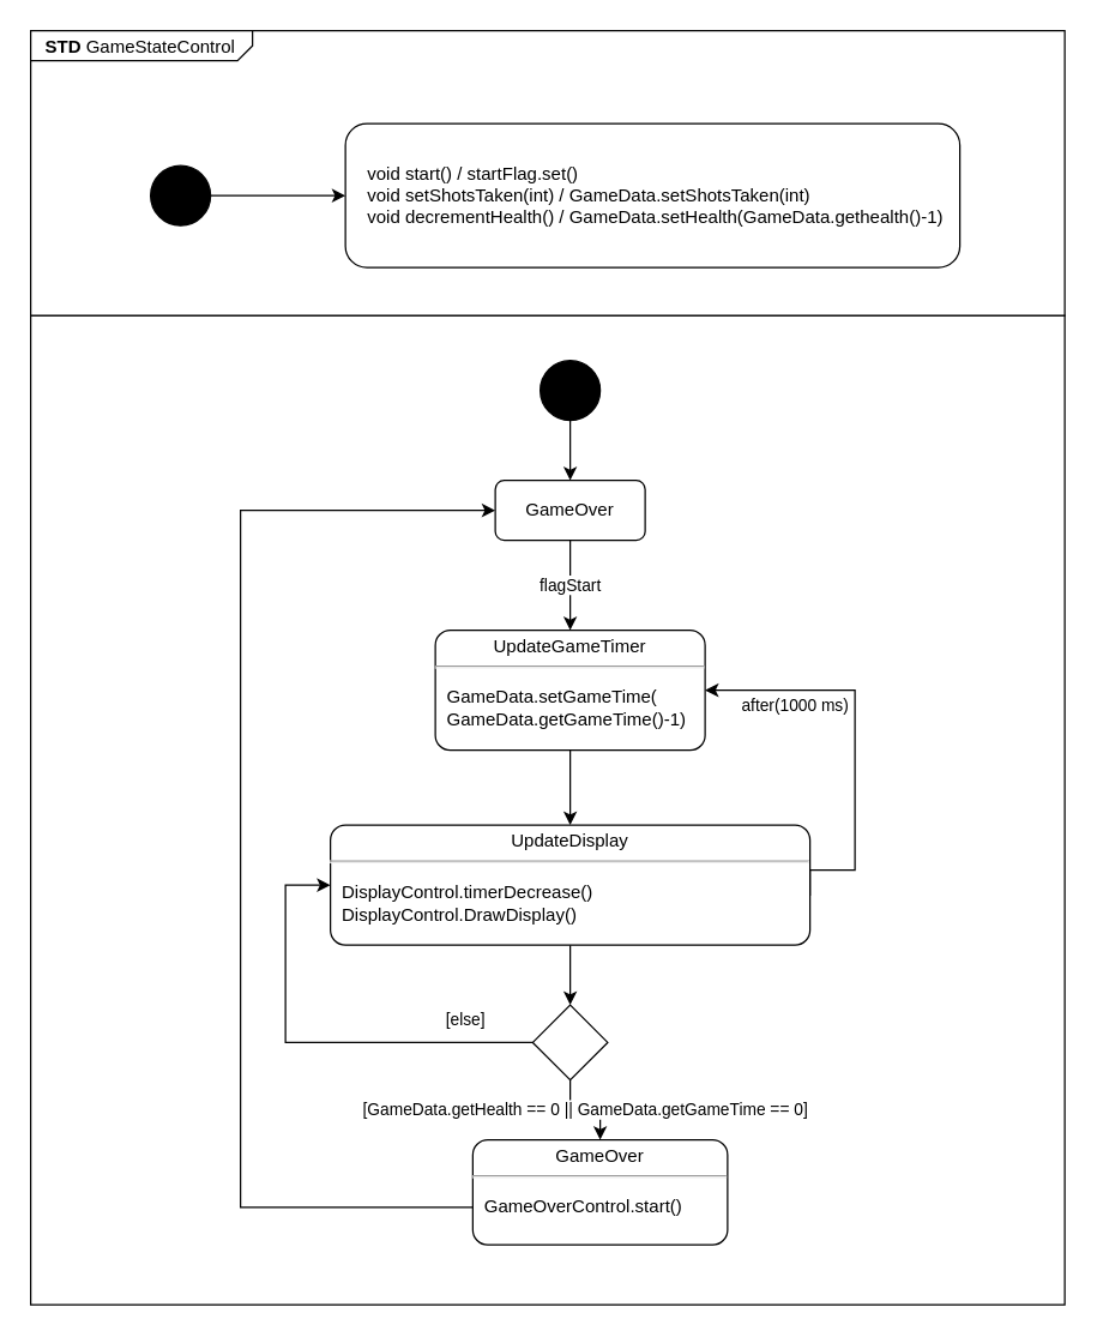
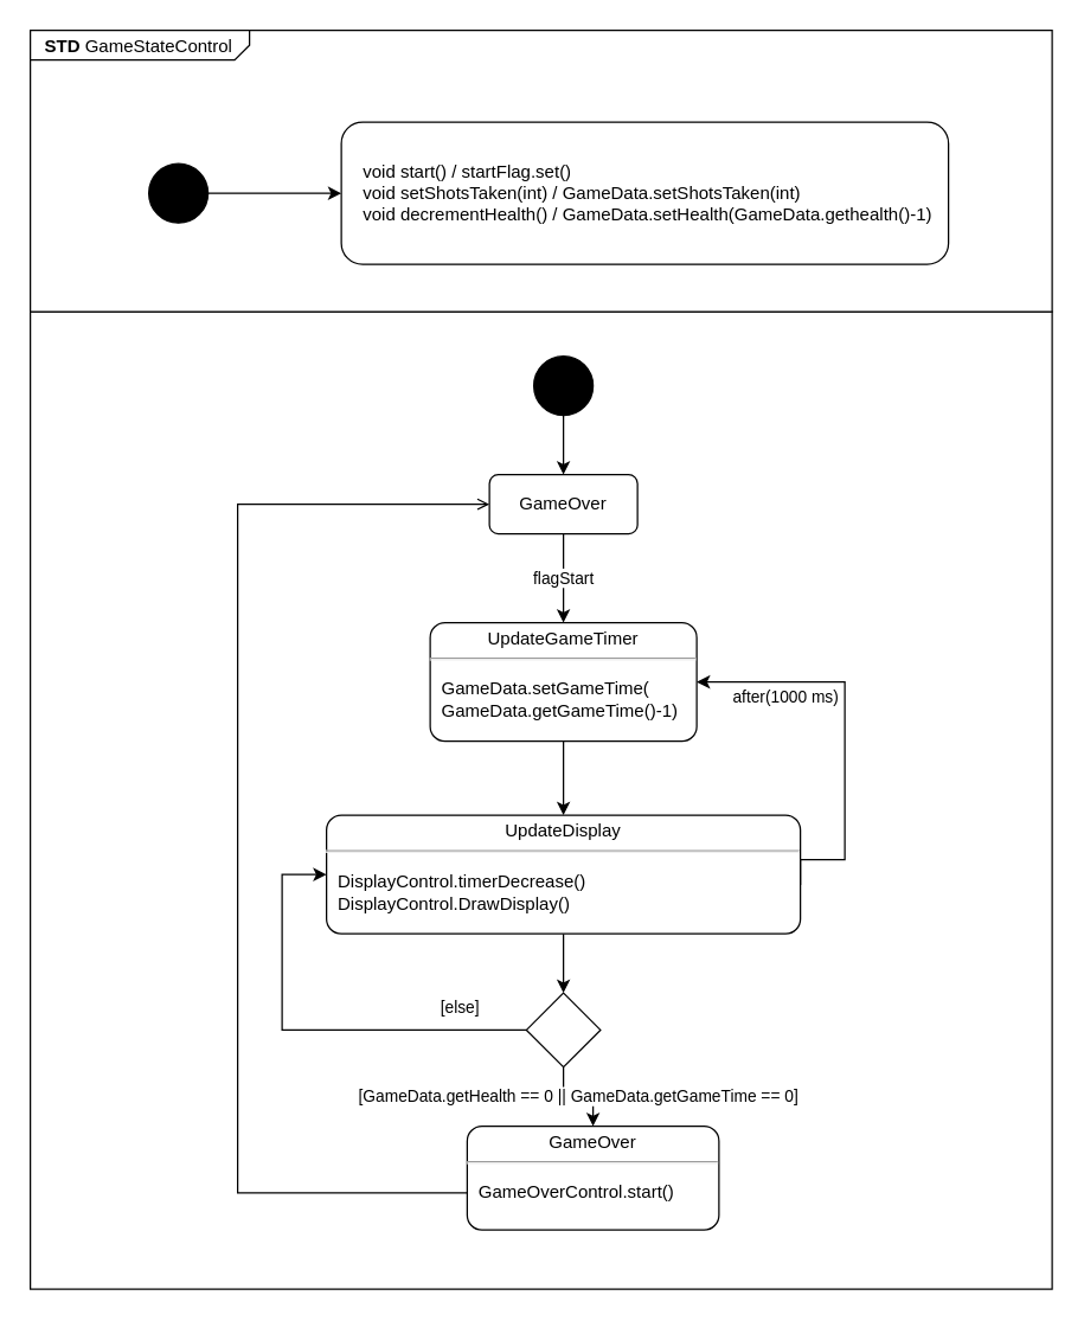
- <mxCell id="20" style="edgeStyle=orthogonalEdgeStyle;rounded=0;orthogonalLoop=1;jettySize=auto;html=1;" parent="1" source="21" target="11" edge="1"><mxGeometry relative="1" as="geometry"><Array as="points"><mxPoint x="160" y="805" /><mxPoint x="160" y="340" /></Array></mxGeometry></mxCell>
+ <mxCell id="20" style="edgeStyle=orthogonalEdgeStyle;rounded=0;orthogonalLoop=1;jettySize=auto;html=1;endArrow=open;" parent="1" source="21" target="11" edge="1"><mxGeometry relative="1" as="geometry"><Array as="points"><mxPoint x="160" y="805" /><mxPoint x="160" y="340" /></Array></mxGeometry></mxCell>
